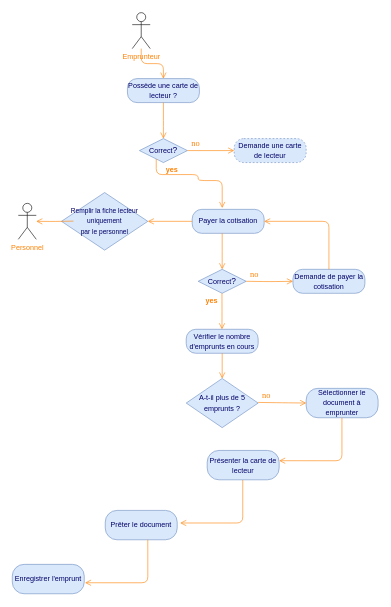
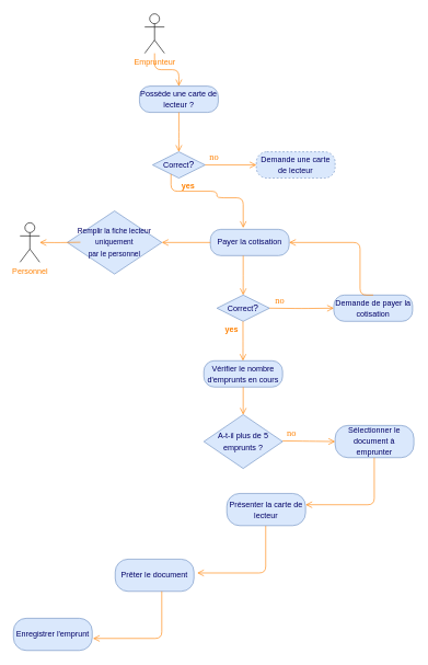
- <mxCell id="18" value="&lt;font face=&quot;Helvetica&quot; style=&quot;font-size: 12px&quot;&gt;Demande de payer la cotisation&lt;/font&gt;" style="rounded=1;whiteSpace=wrap;html=1;arcSize=40;fillColor=#dae8fc;strokeColor=#6c8ebf;fontFamily=Tahoma;fontSize=14;fontColor=#000066;" vertex="1" parent="1"><mxGeometry x="488" y="448" width="120" height="40" as="geometry" /></mxCell>
+ <mxCell id="18" value="&lt;font face=&quot;Helvetica&quot; style=&quot;font-size: 12px&quot;&gt;Demande de payer la cotisation&lt;/font&gt;" style="rounded=1;whiteSpace=wrap;html=1;arcSize=40;fillColor=#dae8fc;strokeColor=#6c8ebf;fontFamily=Tahoma;fontSize=14;fontColor=#000066;" vertex="1" parent="1"><mxGeometry x="508" y="448" width="120" height="40" as="geometry" /></mxCell>
